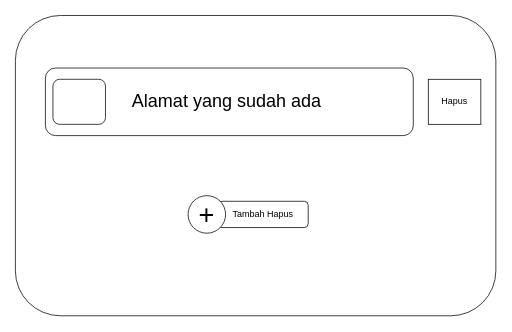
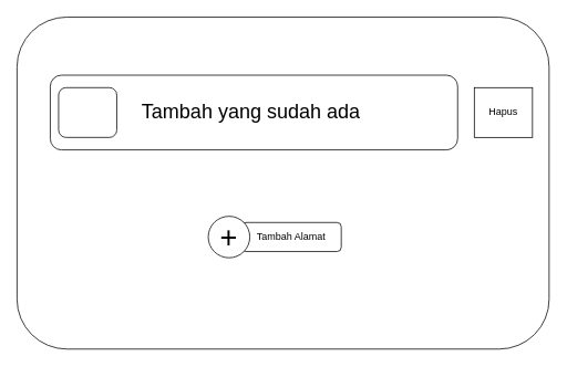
- <mxCell id="4" value="&lt;div style=&quot;&quot;&gt;&lt;span style=&quot;font-size: 24px; background-color: initial;&quot;&gt;Alamat yang sudah ada&amp;nbsp;&lt;/span&gt;&lt;/div&gt;" style="rounded=1;whiteSpace=wrap;html=1;align=center;" vertex="1" parent="1"><mxGeometry x="60" y="90" width="490" height="90" as="geometry" /></mxCell>
+ <mxCell id="4" value="&lt;div style=&quot;&quot;&gt;&lt;span style=&quot;font-size: 24px; background-color: initial;&quot;&gt;Tambah yang sudah ada&amp;nbsp;&lt;/span&gt;&lt;/div&gt;" style="rounded=1;whiteSpace=wrap;html=1;align=center;" vertex="1" parent="1"><mxGeometry x="60" y="90" width="490" height="90" as="geometry" /></mxCell>
- <mxCell id="3" value="Tambah Hapus" style="rounded=1;whiteSpace=wrap;html=1;" vertex="1" parent="1"><mxGeometry x="290" y="267.5" width="120" height="35" as="geometry" /></mxCell>
+ <mxCell id="3" value="Tambah Alamat" style="rounded=1;whiteSpace=wrap;html=1;" vertex="1" parent="1"><mxGeometry x="290" y="267.5" width="120" height="35" as="geometry" /></mxCell>
